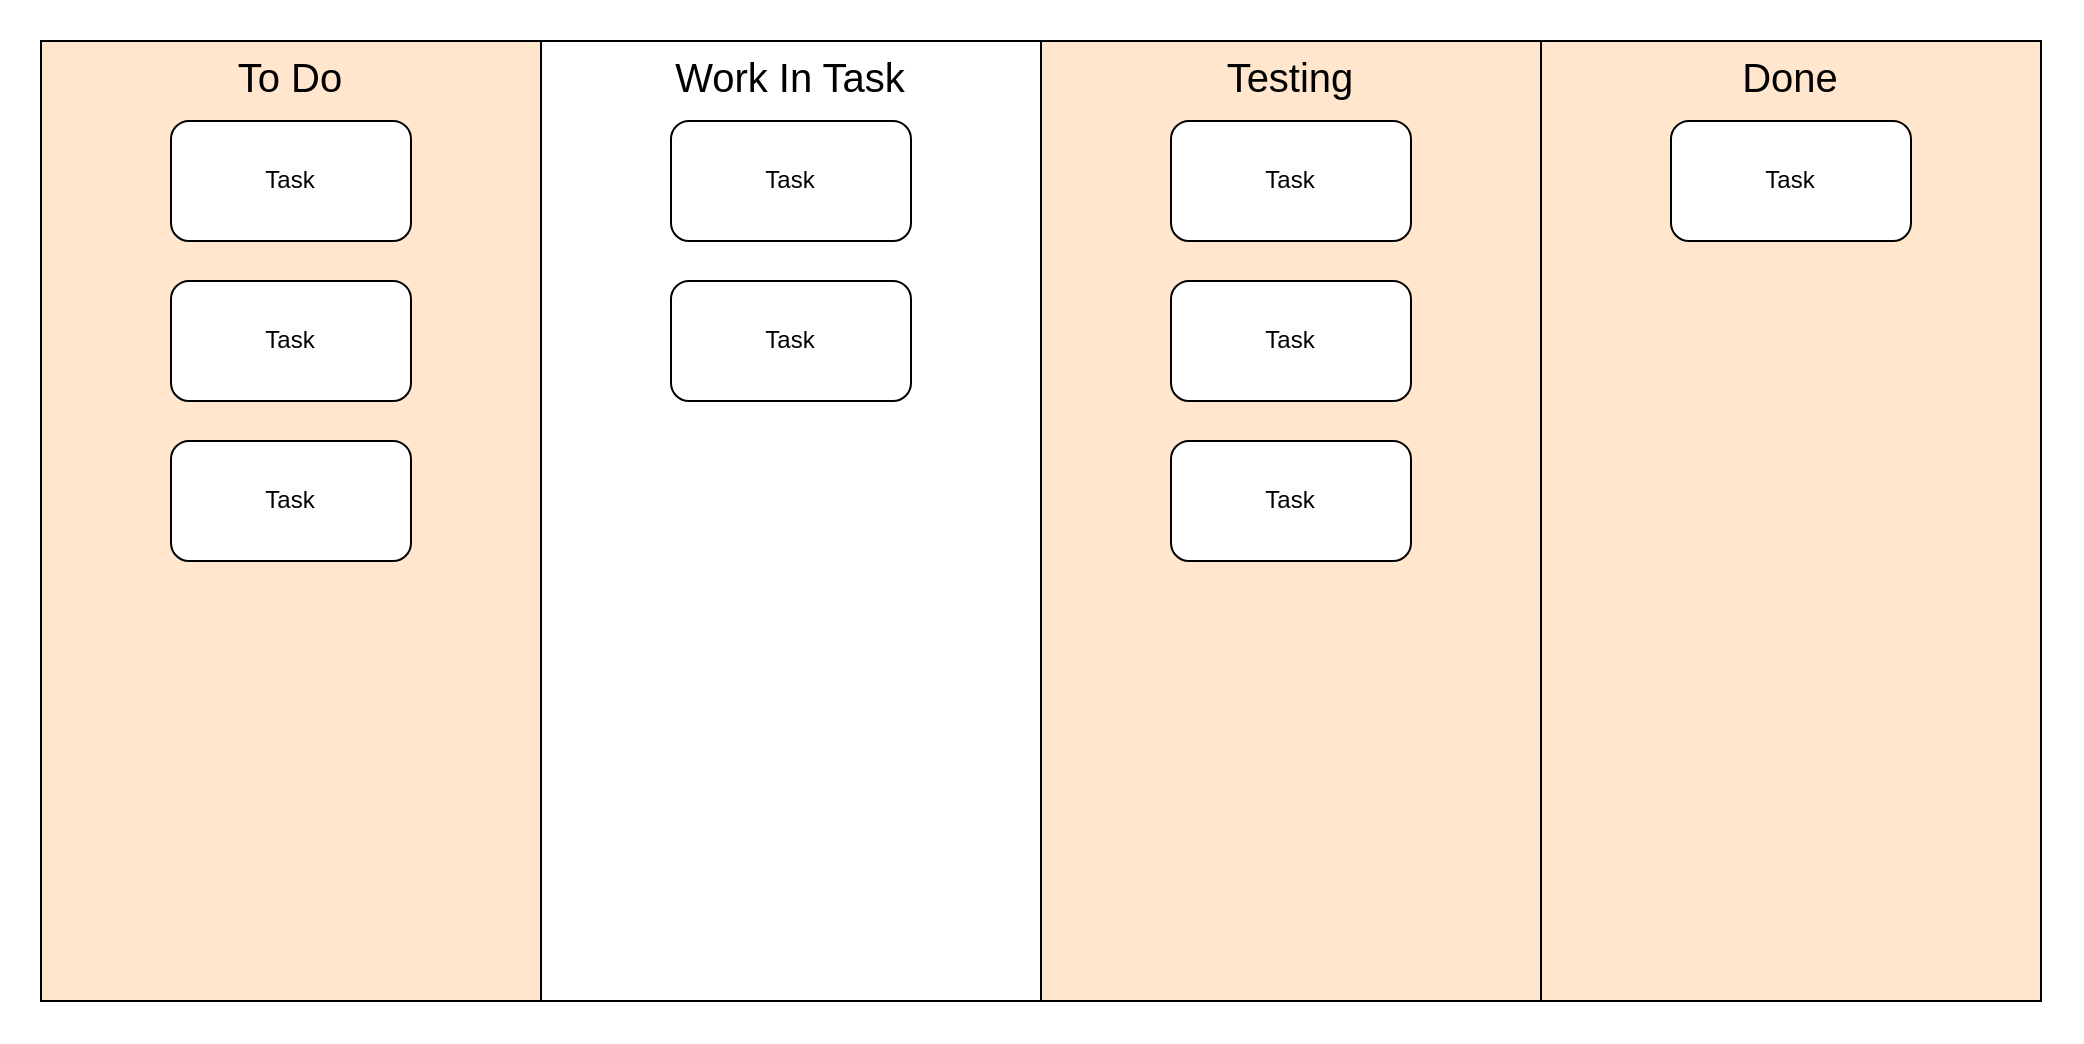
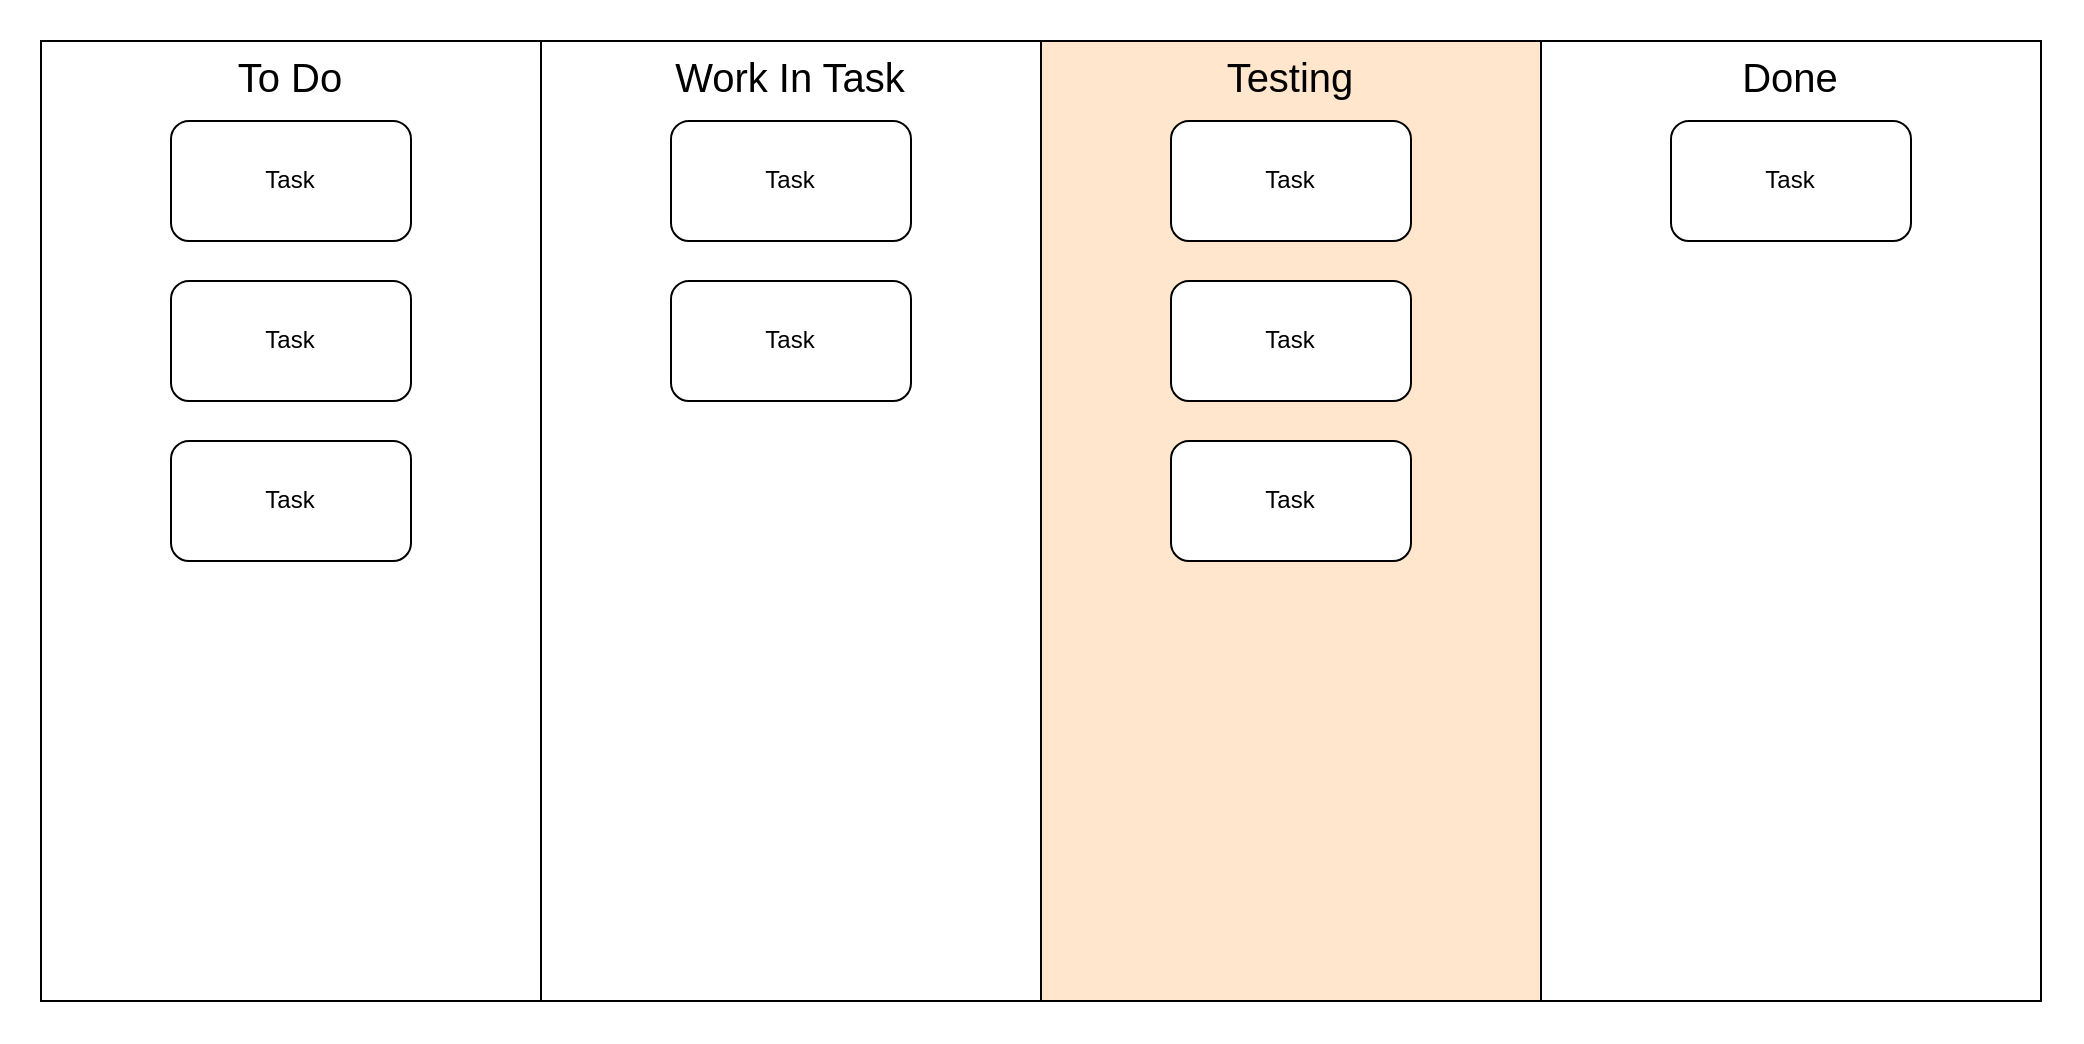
- <mxCell id="2" value="&lt;font style=&quot;font-size: 20px;&quot;&gt;To Do&lt;/font&gt;" style="rounded=0;whiteSpace=wrap;html=1;verticalAlign=top;fillColor=#ffe6cc;" parent="1" vertex="1"><mxGeometry x="20" y="20" width="250" height="480" as="geometry" /></mxCell>
+ <mxCell id="2" value="&lt;font style=&quot;font-size: 20px;&quot;&gt;To Do&lt;/font&gt;" style="rounded=0;whiteSpace=wrap;html=1;verticalAlign=top;" parent="1" vertex="1"><mxGeometry x="20" y="20" width="250" height="480" as="geometry" /></mxCell>
- <mxCell id="5" value="&lt;font style=&quot;font-size: 20px;&quot;&gt;Done&lt;/font&gt;" style="rounded=0;whiteSpace=wrap;html=1;verticalAlign=top;fillColor=#ffe6cc;" parent="1" vertex="1"><mxGeometry x="770" y="20" width="250" height="480" as="geometry" /></mxCell>
+ <mxCell id="5" value="&lt;font style=&quot;font-size: 20px;&quot;&gt;Done&lt;/font&gt;" style="rounded=0;whiteSpace=wrap;html=1;verticalAlign=top;" parent="1" vertex="1"><mxGeometry x="770" y="20" width="250" height="480" as="geometry" /></mxCell>
